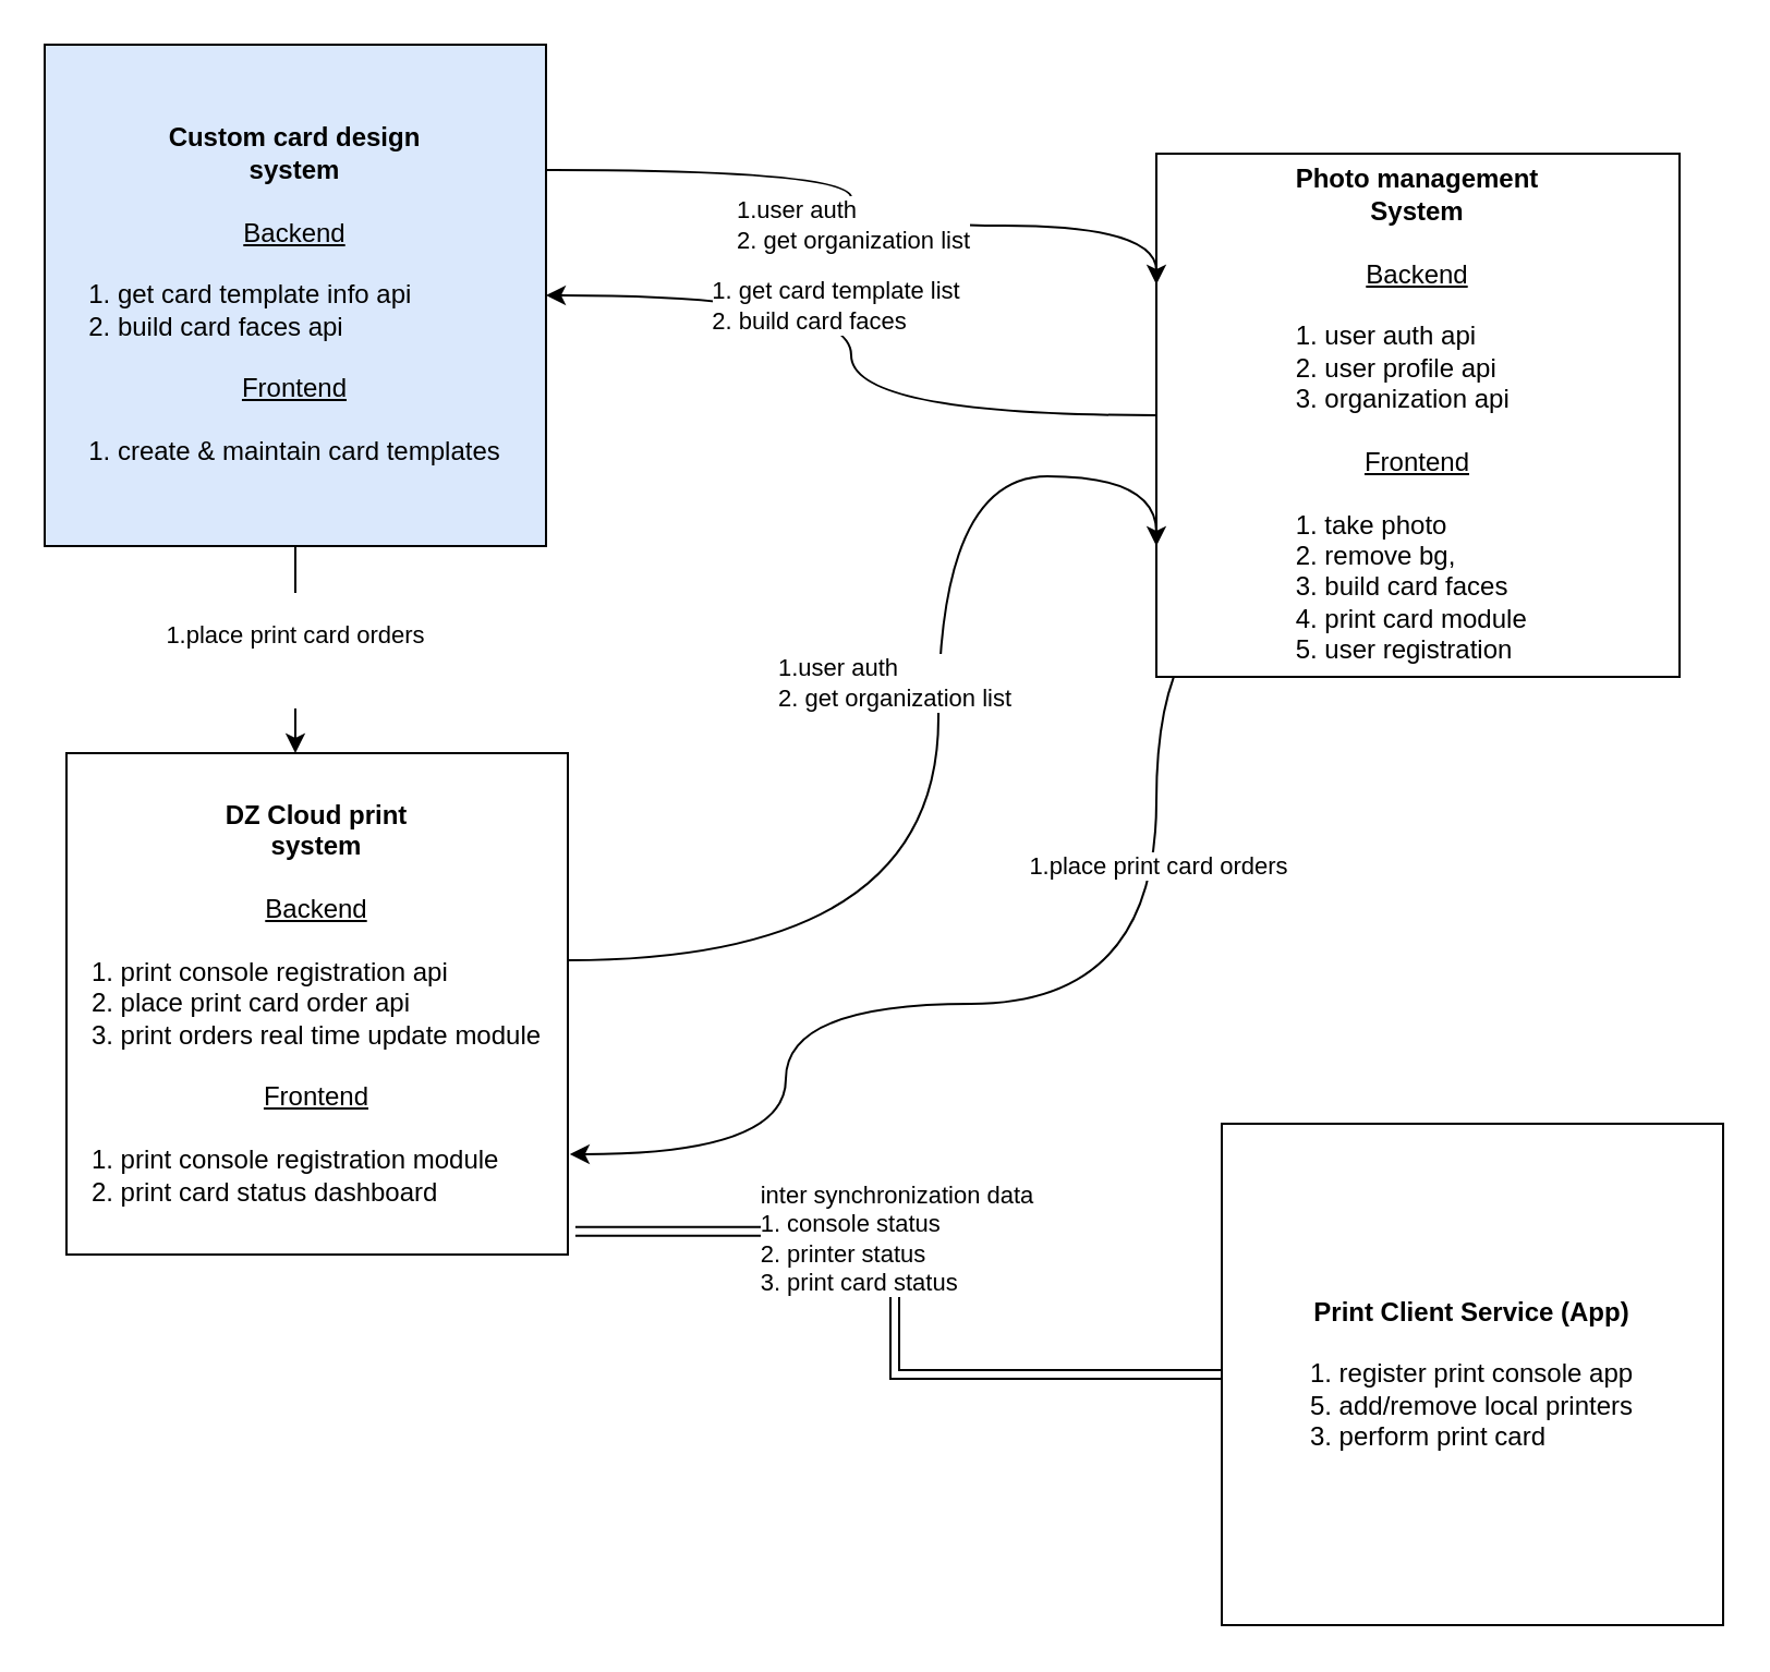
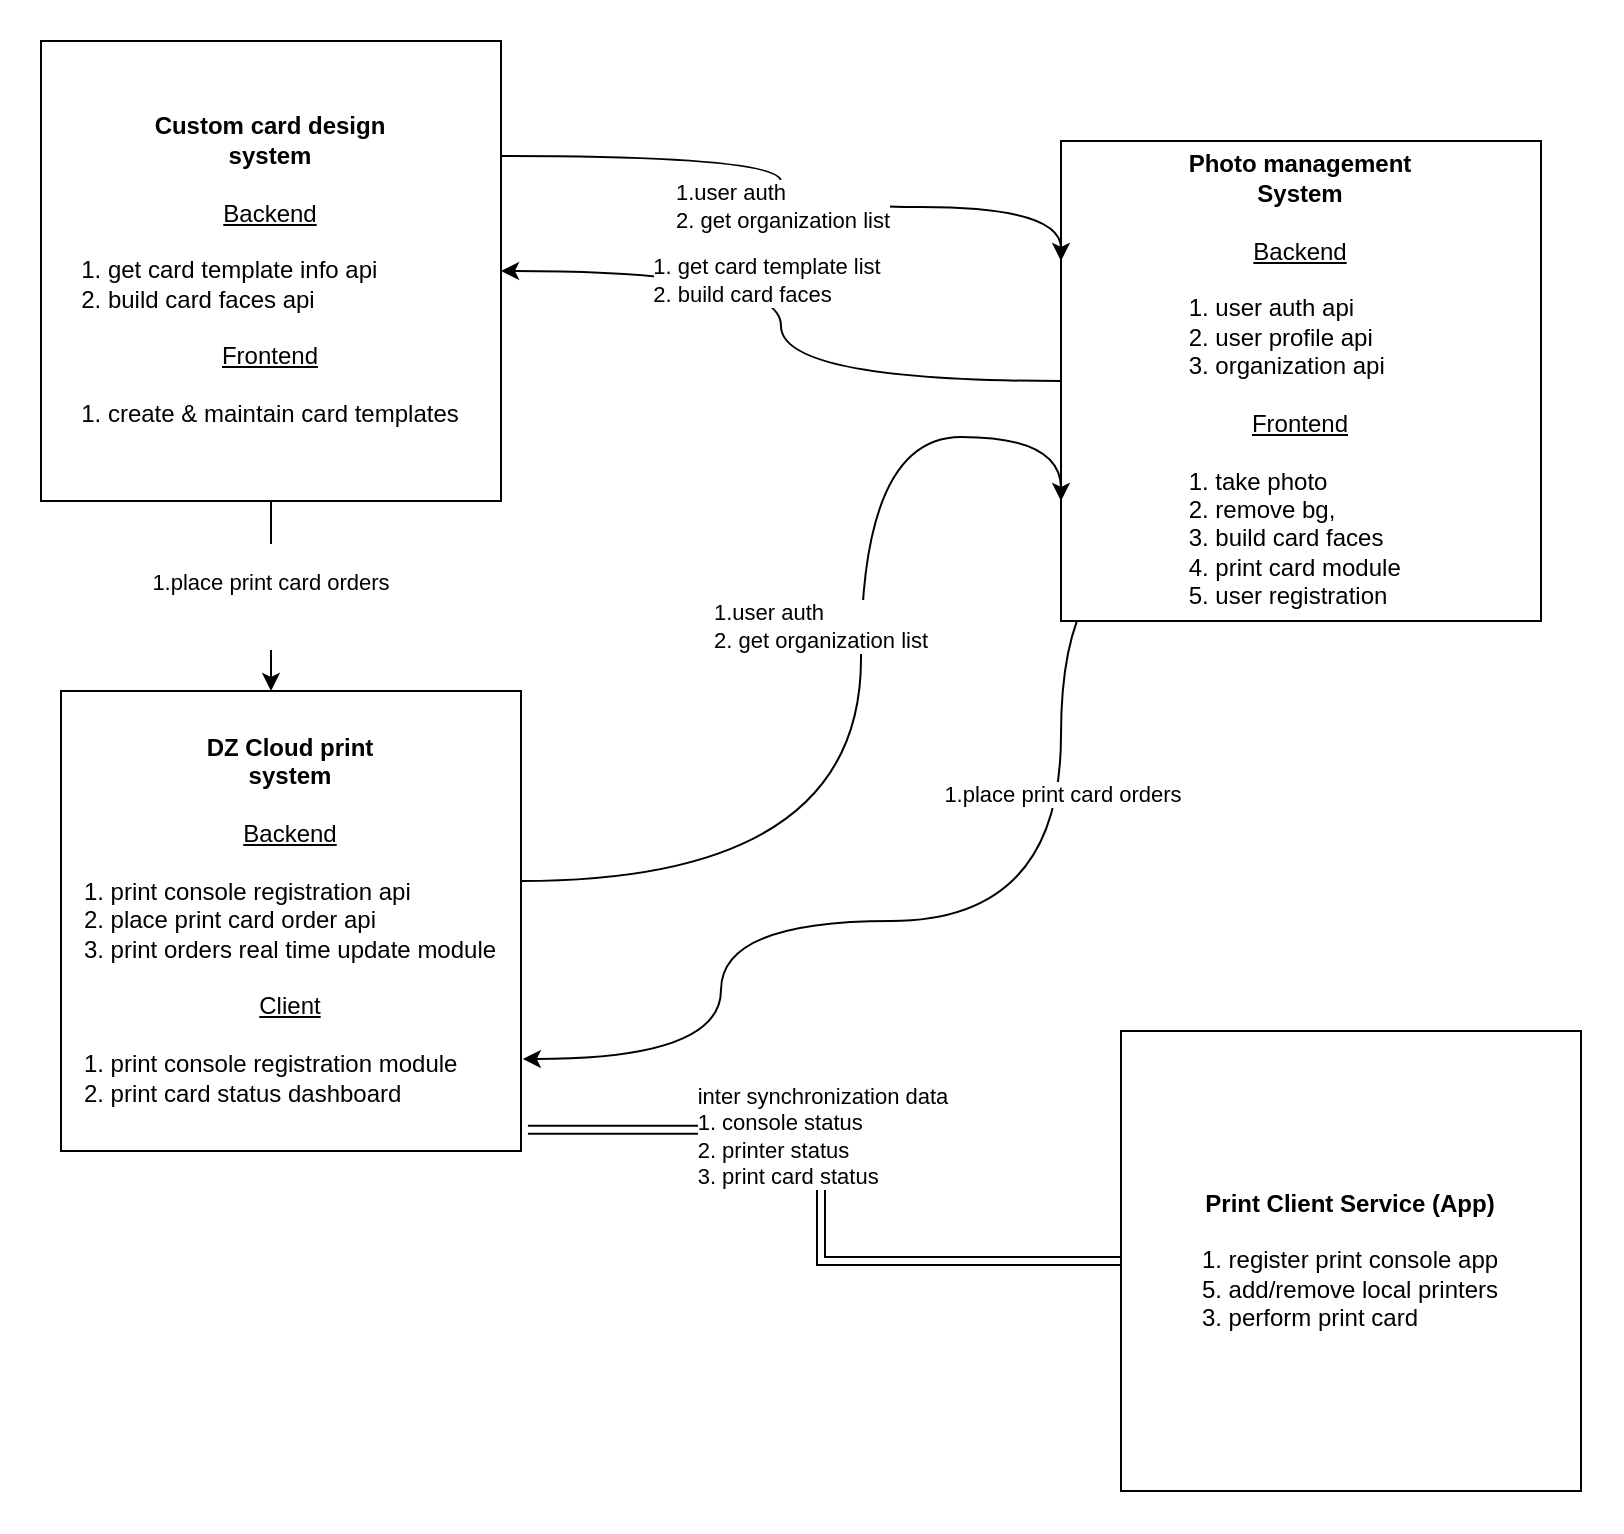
- <mxCell id="9" value="&lt;div&gt;&lt;b&gt;Custom card design &lt;br&gt;&lt;/b&gt;&lt;/div&gt;&lt;div&gt;&lt;b&gt;system&lt;/b&gt;&lt;/div&gt;&lt;div&gt;&lt;b&gt;&lt;br&gt;&lt;/b&gt;&lt;/div&gt;&lt;div&gt;&lt;u&gt;Backend&lt;/u&gt;&lt;/div&gt;&lt;div&gt;&lt;br&gt;&lt;/div&gt;&lt;div align=&quot;left&quot;&gt;1. get card template info api&lt;br&gt;&lt;/div&gt;&lt;div align=&quot;left&quot;&gt;2. build card faces api&lt;/div&gt;&lt;div align=&quot;left&quot;&gt;&lt;br&gt;&lt;/div&gt;&lt;div align=&quot;center&quot;&gt;&lt;u&gt;Frontend&lt;/u&gt;&lt;/div&gt;&lt;div align=&quot;center&quot;&gt;&lt;u&gt;&lt;br&gt;&lt;/u&gt;&lt;/div&gt;&lt;div align=&quot;left&quot;&gt;1. create &amp;amp; maintain card templates&lt;/div&gt;" style="whiteSpace=wrap;html=1;aspect=fixed;fillColor=#dae8fc;" parent="1" vertex="1"><mxGeometry x="20" y="20" width="230" height="230" as="geometry" /></mxCell>
+ <mxCell id="9" value="&lt;div&gt;&lt;b&gt;Custom card design &lt;br&gt;&lt;/b&gt;&lt;/div&gt;&lt;div&gt;&lt;b&gt;system&lt;/b&gt;&lt;/div&gt;&lt;div&gt;&lt;b&gt;&lt;br&gt;&lt;/b&gt;&lt;/div&gt;&lt;div&gt;&lt;u&gt;Backend&lt;/u&gt;&lt;/div&gt;&lt;div&gt;&lt;br&gt;&lt;/div&gt;&lt;div align=&quot;left&quot;&gt;1. get card template info api&lt;br&gt;&lt;/div&gt;&lt;div align=&quot;left&quot;&gt;2. build card faces api&lt;/div&gt;&lt;div align=&quot;left&quot;&gt;&lt;br&gt;&lt;/div&gt;&lt;div align=&quot;center&quot;&gt;&lt;u&gt;Frontend&lt;/u&gt;&lt;/div&gt;&lt;div align=&quot;center&quot;&gt;&lt;u&gt;&lt;br&gt;&lt;/u&gt;&lt;/div&gt;&lt;div align=&quot;left&quot;&gt;1. create &amp;amp; maintain card templates&lt;/div&gt;" style="whiteSpace=wrap;html=1;aspect=fixed;" parent="1" vertex="1"><mxGeometry x="20" y="20" width="230" height="230" as="geometry" /></mxCell>
- <mxCell id="13" value="&lt;div&gt;&lt;b&gt;DZ Cloud print &lt;br&gt;&lt;/b&gt;&lt;/div&gt;&lt;div&gt;&lt;b&gt;system&lt;/b&gt;&lt;/div&gt;&lt;div&gt;&lt;div align=&quot;center&quot;&gt;&lt;u&gt;&lt;br&gt;&lt;/u&gt;&lt;/div&gt;&lt;div align=&quot;center&quot;&gt;&lt;u&gt;Backend&lt;/u&gt;&lt;/div&gt;&lt;div align=&quot;left&quot;&gt;&lt;br&gt;&lt;/div&gt;&lt;div align=&quot;left&quot;&gt;1. print console registration api&lt;/div&gt;&lt;div align=&quot;left&quot;&gt;2. place print card order api&lt;br&gt;&lt;/div&gt;&lt;/div&gt;&lt;div align=&quot;left&quot;&gt;3. print orders real time update module&lt;br&gt;&lt;/div&gt;&lt;div align=&quot;left&quot;&gt;&lt;br&gt;&lt;/div&gt;&lt;div align=&quot;center&quot;&gt;&lt;u&gt;Frontend&lt;/u&gt;&lt;/div&gt;&lt;div&gt;&lt;br&gt;&lt;div align=&quot;left&quot;&gt;1. print console registration module&lt;/div&gt;&lt;/div&gt;&lt;div align=&quot;left&quot;&gt;2. print card status dashboard&lt;br&gt;&lt;/div&gt;" style="whiteSpace=wrap;html=1;aspect=fixed;" parent="1" vertex="1"><mxGeometry x="30" y="345" width="230" height="230" as="geometry" /></mxCell>
+ <mxCell id="13" value="&lt;div&gt;&lt;b&gt;DZ Cloud print &lt;br&gt;&lt;/b&gt;&lt;/div&gt;&lt;div&gt;&lt;b&gt;system&lt;/b&gt;&lt;/div&gt;&lt;div&gt;&lt;div align=&quot;center&quot;&gt;&lt;u&gt;&lt;br&gt;&lt;/u&gt;&lt;/div&gt;&lt;div align=&quot;center&quot;&gt;&lt;u&gt;Backend&lt;/u&gt;&lt;/div&gt;&lt;div align=&quot;left&quot;&gt;&lt;br&gt;&lt;/div&gt;&lt;div align=&quot;left&quot;&gt;1. print console registration api&lt;/div&gt;&lt;div align=&quot;left&quot;&gt;2. place print card order api&lt;br&gt;&lt;/div&gt;&lt;/div&gt;&lt;div align=&quot;left&quot;&gt;3. print orders real time update module&lt;br&gt;&lt;/div&gt;&lt;div align=&quot;left&quot;&gt;&lt;br&gt;&lt;/div&gt;&lt;div align=&quot;center&quot;&gt;&lt;u&gt;Client&lt;/u&gt;&lt;/div&gt;&lt;div&gt;&lt;br&gt;&lt;div align=&quot;left&quot;&gt;1. print console registration module&lt;/div&gt;&lt;/div&gt;&lt;div align=&quot;left&quot;&gt;2. print card status dashboard&lt;br&gt;&lt;/div&gt;" style="whiteSpace=wrap;html=1;aspect=fixed;" parent="1" vertex="1"><mxGeometry x="30" y="345" width="230" height="230" as="geometry" /></mxCell>
